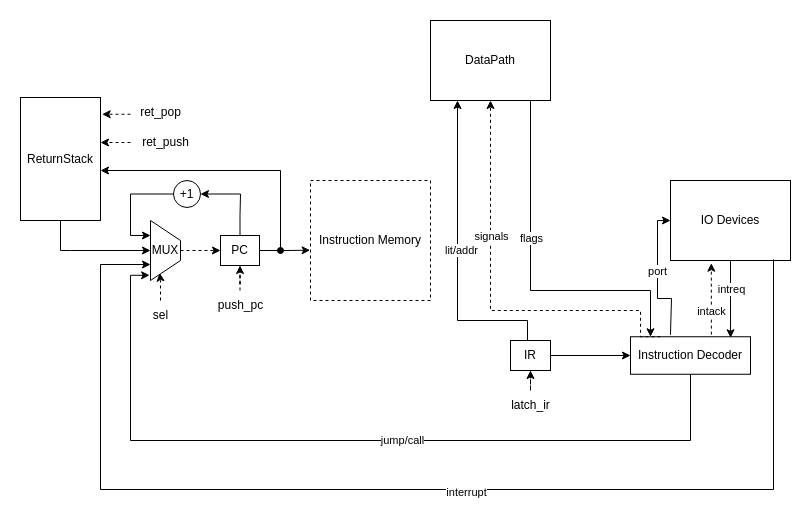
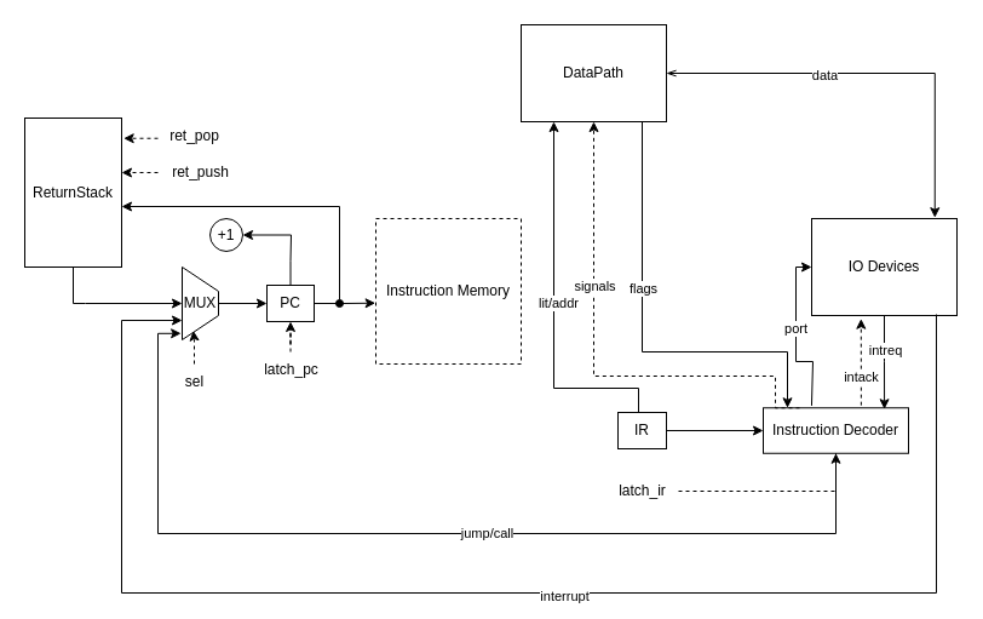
+ <mxCell id="32" style="edgeStyle=orthogonalEdgeStyle;rounded=0;orthogonalLoop=1;jettySize=auto;html=1;exitX=1;exitY=0.5;exitDx=0;exitDy=0;entryX=0.848;entryY=-0.01;entryDx=0;entryDy=0;entryPerimeter=0;startArrow=openThin;startFill=0;" edge="1" parent="1" source="30" target="31"><mxGeometry relative="1" as="geometry" /></mxCell>
+ <mxCell id="33" value="data" style="edgeLabel;html=1;align=center;verticalAlign=middle;resizable=0;points=[];" vertex="1" connectable="0" parent="32"><mxGeometry x="-0.24" y="-1" relative="1" as="geometry"><mxPoint as="offset" /></mxGeometry></mxCell>
- <mxCell id="25" style="edgeStyle=orthogonalEdgeStyle;rounded=0;orthogonalLoop=1;jettySize=auto;html=1;exitX=0;exitY=0.5;exitDx=0;exitDy=0;entryX=0.25;entryY=1;entryDx=0;entryDy=0;" edge="1" parent="1" source="19" target="3"><mxGeometry relative="1" as="geometry" /></mxCell>
- <mxCell id="2" style="edgeStyle=orthogonalEdgeStyle;rounded=0;orthogonalLoop=1;jettySize=auto;html=1;exitX=0.5;exitY=0;exitDx=0;exitDy=0;entryX=0;entryY=0.5;entryDx=0;entryDy=0;dashed=1;" edge="1" parent="1" source="3" target="6"><mxGeometry relative="1" as="geometry" /></mxCell>
+ <mxCell id="2" style="edgeStyle=orthogonalEdgeStyle;rounded=0;orthogonalLoop=1;jettySize=auto;html=1;exitX=0.5;exitY=0;exitDx=0;exitDy=0;entryX=0;entryY=0.5;entryDx=0;entryDy=0;" edge="1" parent="1" source="3" target="6"><mxGeometry relative="1" as="geometry" /></mxCell>
- <mxCell id="27" value="push_pc" style="text;html=1;align=center;verticalAlign=middle;resizable=0;points=[];autosize=1;strokeColor=none;fillColor=none;" vertex="1" parent="1"><mxGeometry x="204.5" y="290" width="70" height="30" as="geometry" /></mxCell>
+ <mxCell id="27" value="latch_pc" style="text;html=1;align=center;verticalAlign=middle;resizable=0;points=[];autosize=1;strokeColor=none;fillColor=none;" vertex="1" parent="1"><mxGeometry x="204.5" y="290" width="70" height="30" as="geometry" /></mxCell>
- <mxCell id="11" style="edgeStyle=orthogonalEdgeStyle;rounded=0;orthogonalLoop=1;jettySize=auto;html=1;entryX=0.5;entryY=1;entryDx=0;entryDy=0;dashed=1;" edge="1" parent="1" source="12" target="10"><mxGeometry relative="1" as="geometry" /></mxCell>
+ <mxCell id="11" style="edgeStyle=orthogonalEdgeStyle;rounded=0;orthogonalLoop=1;jettySize=auto;html=1;dashed=1;" edge="1" parent="1" source="12" target="24"><mxGeometry relative="1" as="geometry" /></mxCell>
